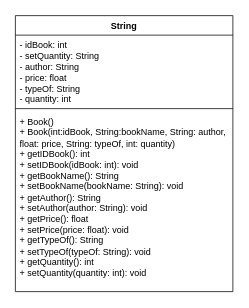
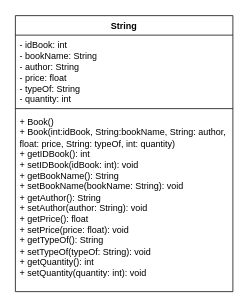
- <mxCell id="3" value="- idBook: int&lt;div&gt;- setQuantity: String&lt;/div&gt;&lt;div&gt;- author: String&lt;/div&gt;&lt;div&gt;- price: float&lt;/div&gt;&lt;div&gt;- typeOf: String&lt;/div&gt;&lt;div&gt;- quantity: int&lt;/div&gt;" style="text;strokeColor=none;fillColor=none;align=left;verticalAlign=top;spacingLeft=4;spacingRight=4;overflow=hidden;rotatable=0;points=[[0,0.5],[1,0.5]];portConstraint=eastwest;whiteSpace=wrap;html=1;" vertex="1" parent="2"><mxGeometry y="26" width="290" height="94" as="geometry" /></mxCell>
+ <mxCell id="3" value="- idBook: int&lt;div&gt;- bookName: String&lt;/div&gt;&lt;div&gt;- author: String&lt;/div&gt;&lt;div&gt;- price: float&lt;/div&gt;&lt;div&gt;- typeOf: String&lt;/div&gt;&lt;div&gt;- quantity: int&lt;/div&gt;" style="text;strokeColor=none;fillColor=none;align=left;verticalAlign=top;spacingLeft=4;spacingRight=4;overflow=hidden;rotatable=0;points=[[0,0.5],[1,0.5]];portConstraint=eastwest;whiteSpace=wrap;html=1;" vertex="1" parent="2"><mxGeometry y="26" width="290" height="94" as="geometry" /></mxCell>
